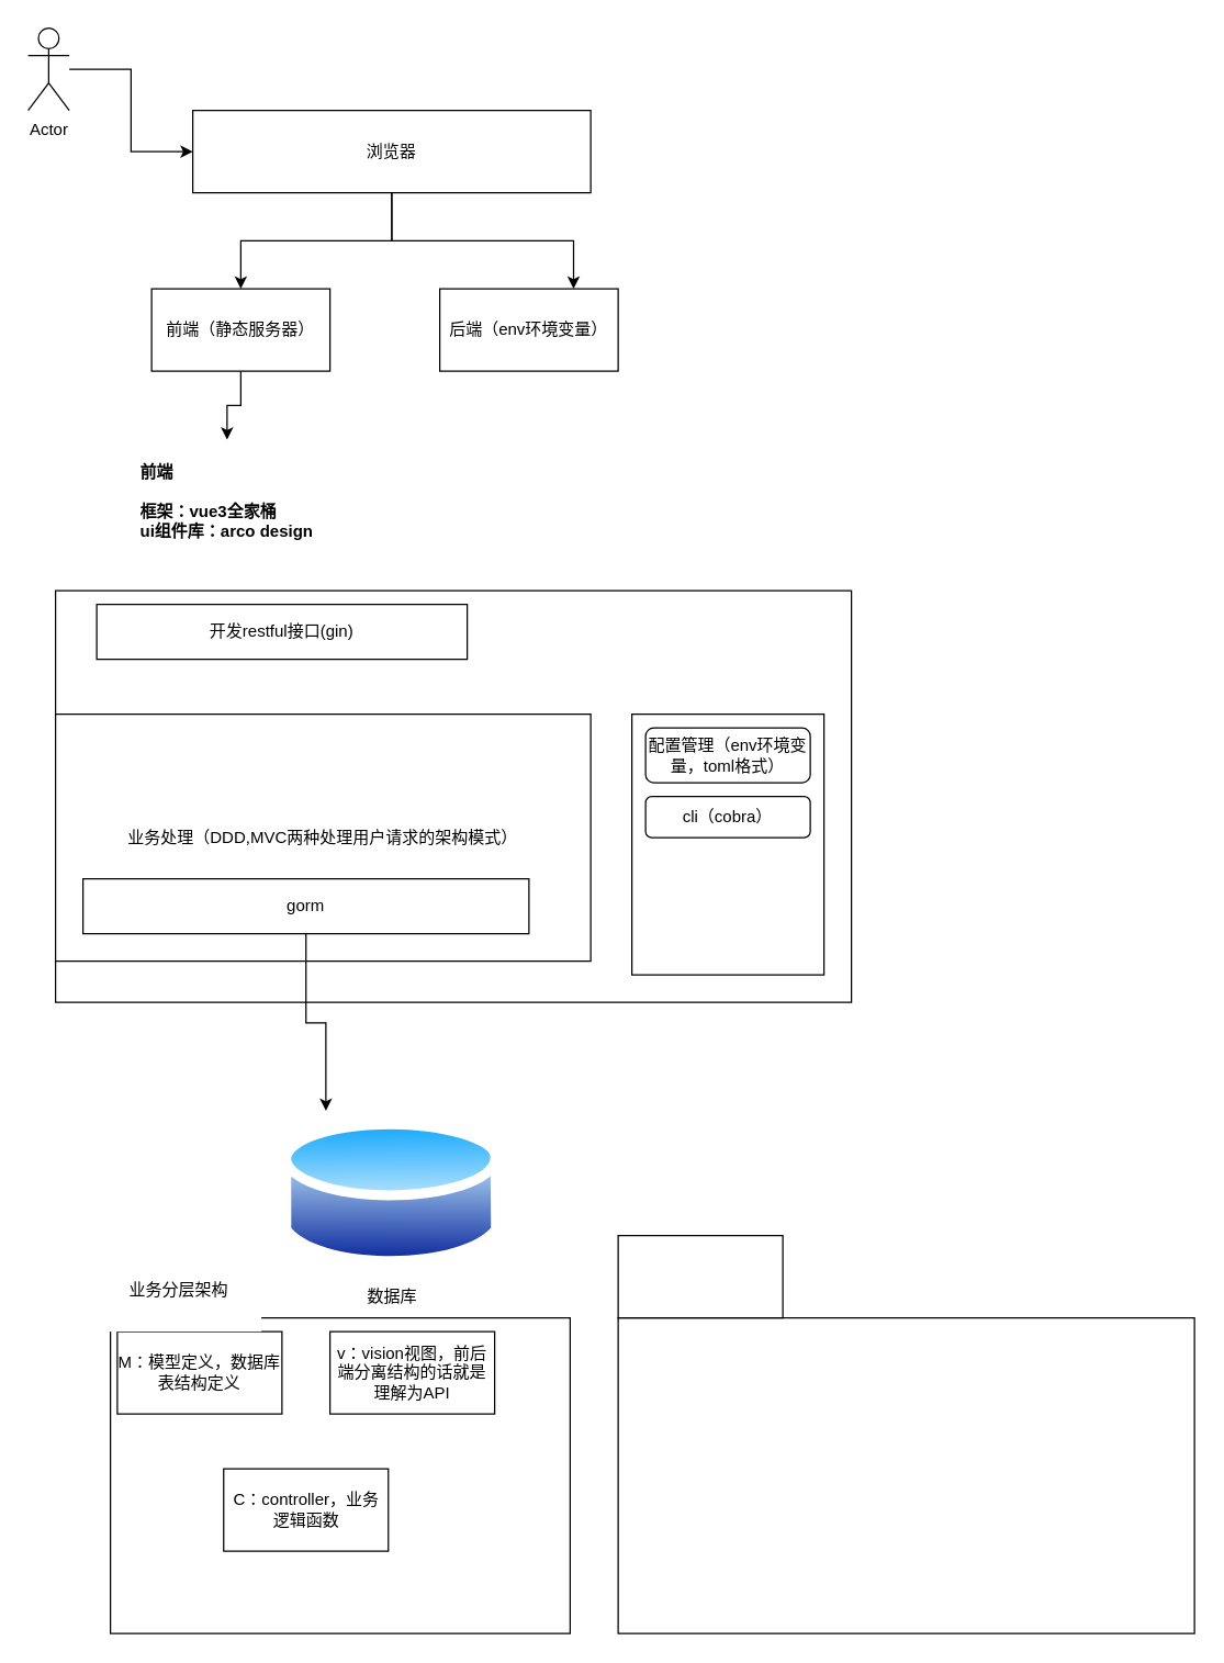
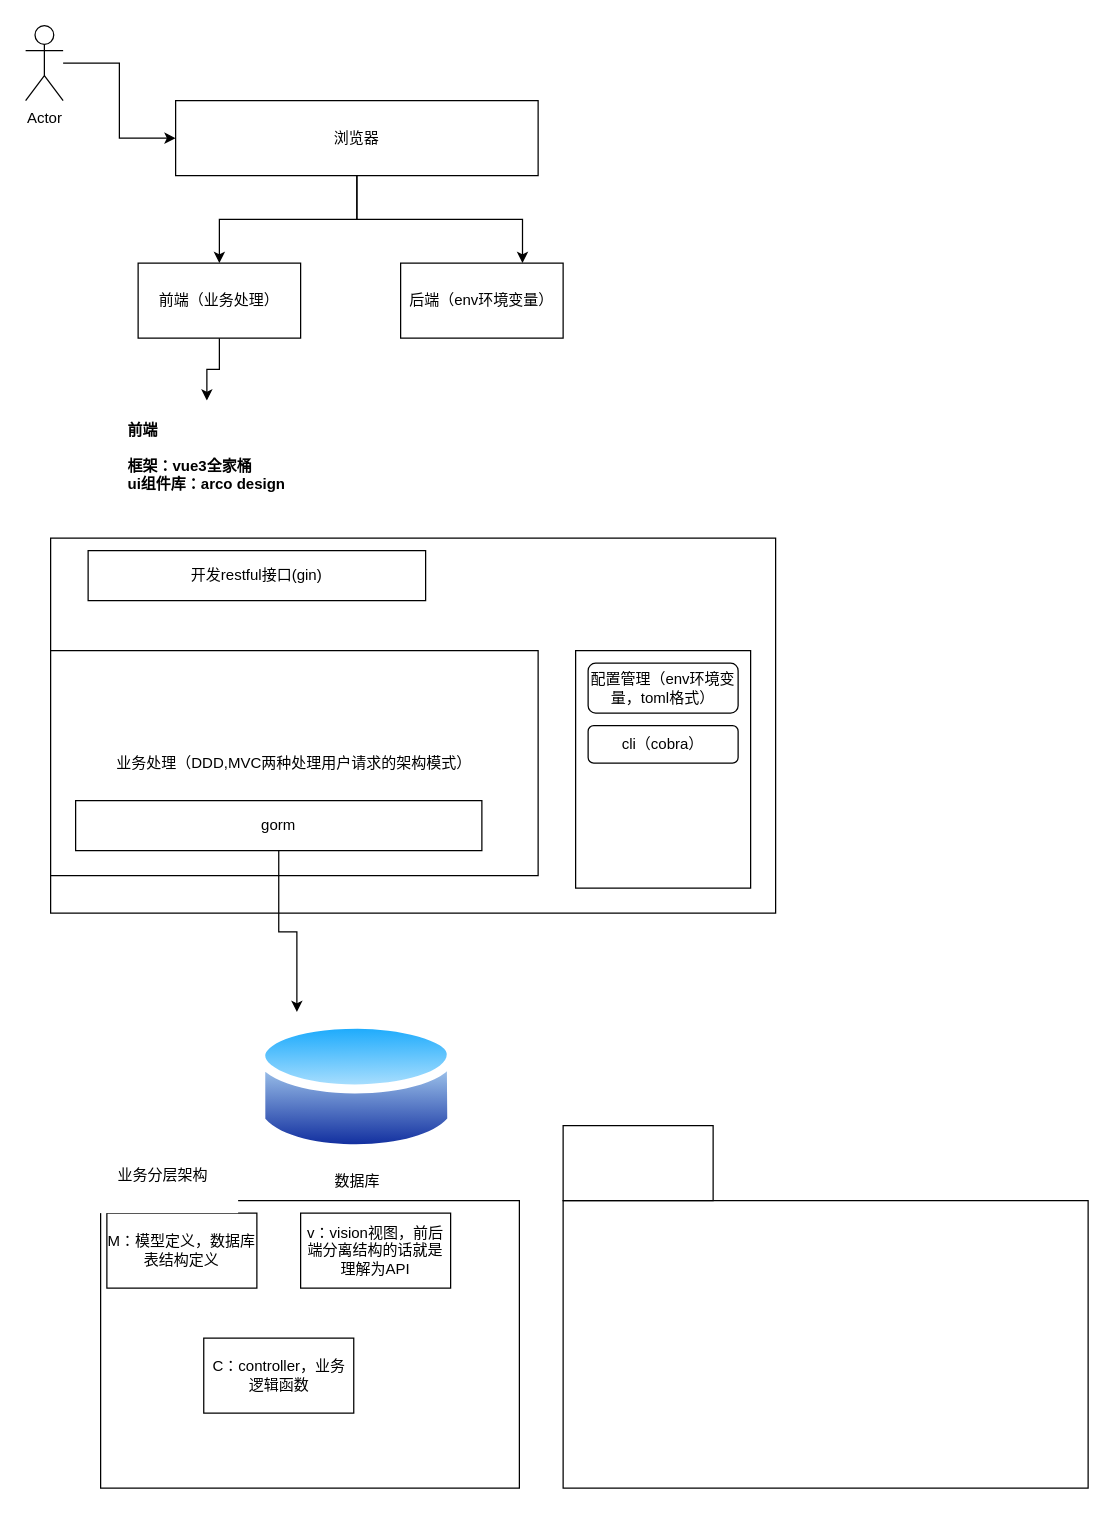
- <mxCell id="3" value="前端（静态服务器）" style="rounded=0;whiteSpace=wrap;html=1;" vertex="1" parent="1"><mxGeometry x="110" y="210" width="130" height="60" as="geometry" /></mxCell>
+ <mxCell id="3" value="前端（业务处理）" style="rounded=0;whiteSpace=wrap;html=1;" vertex="1" parent="1"><mxGeometry x="110" y="210" width="130" height="60" as="geometry" /></mxCell>
